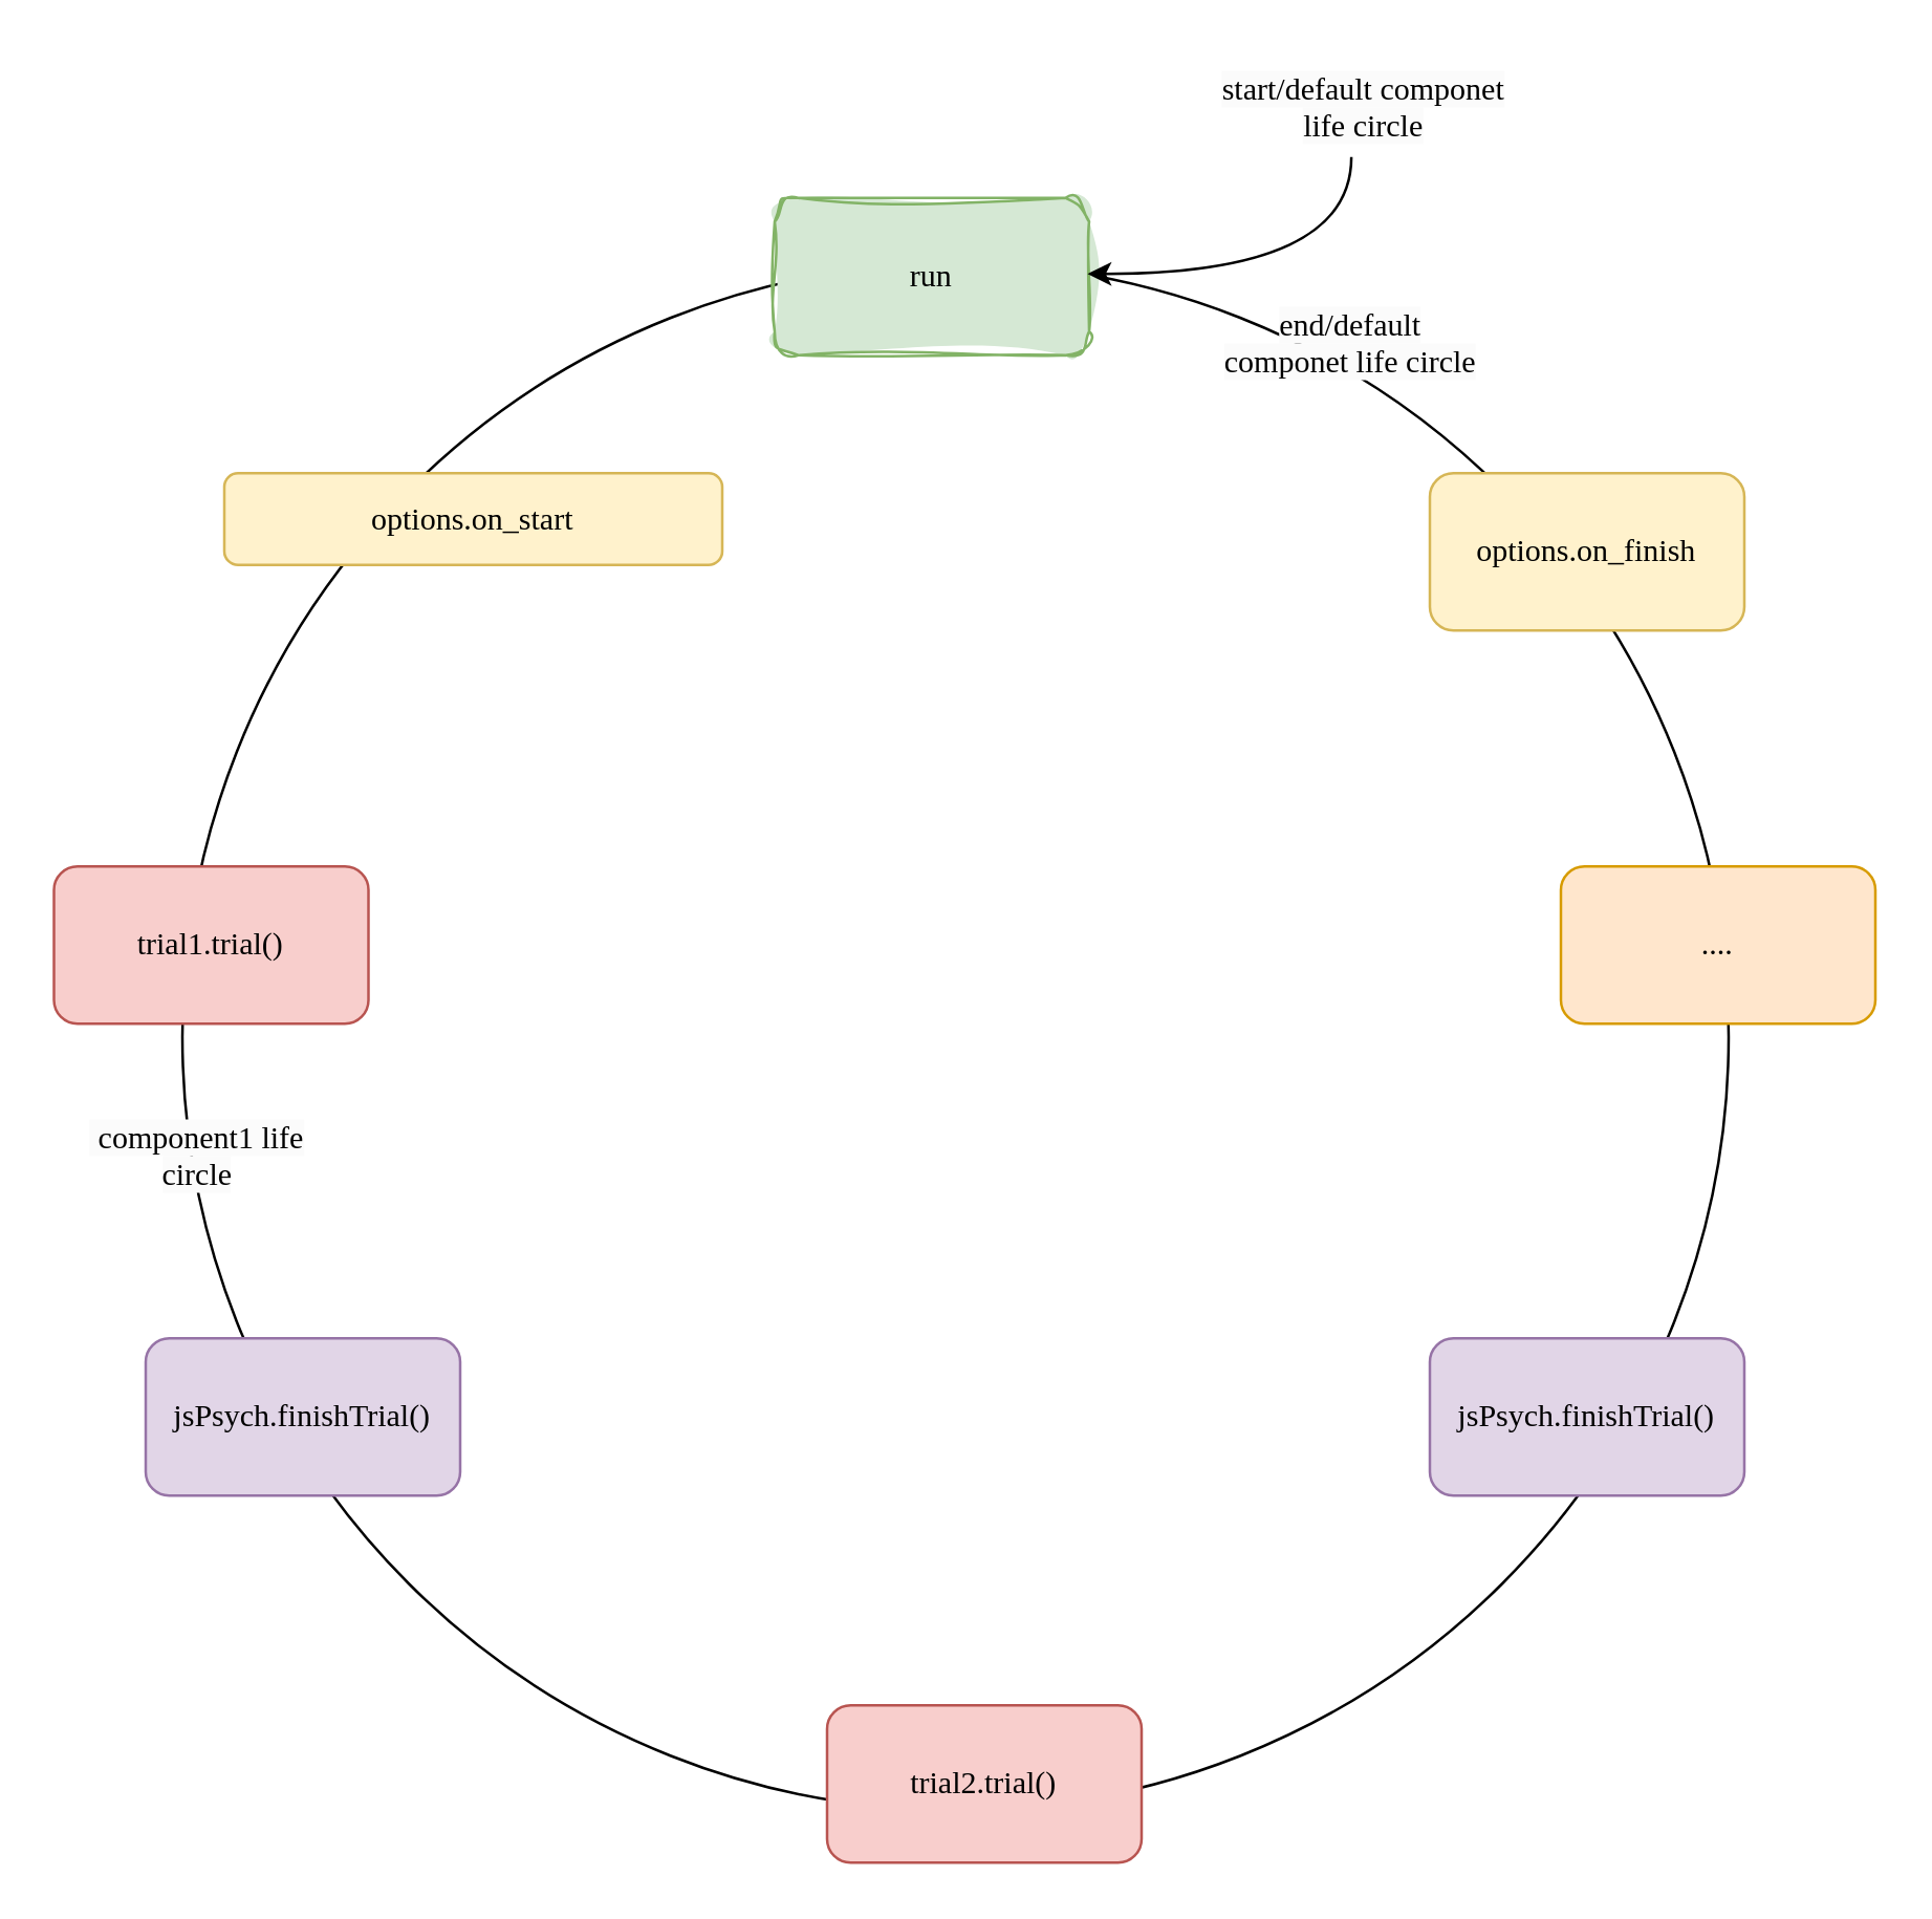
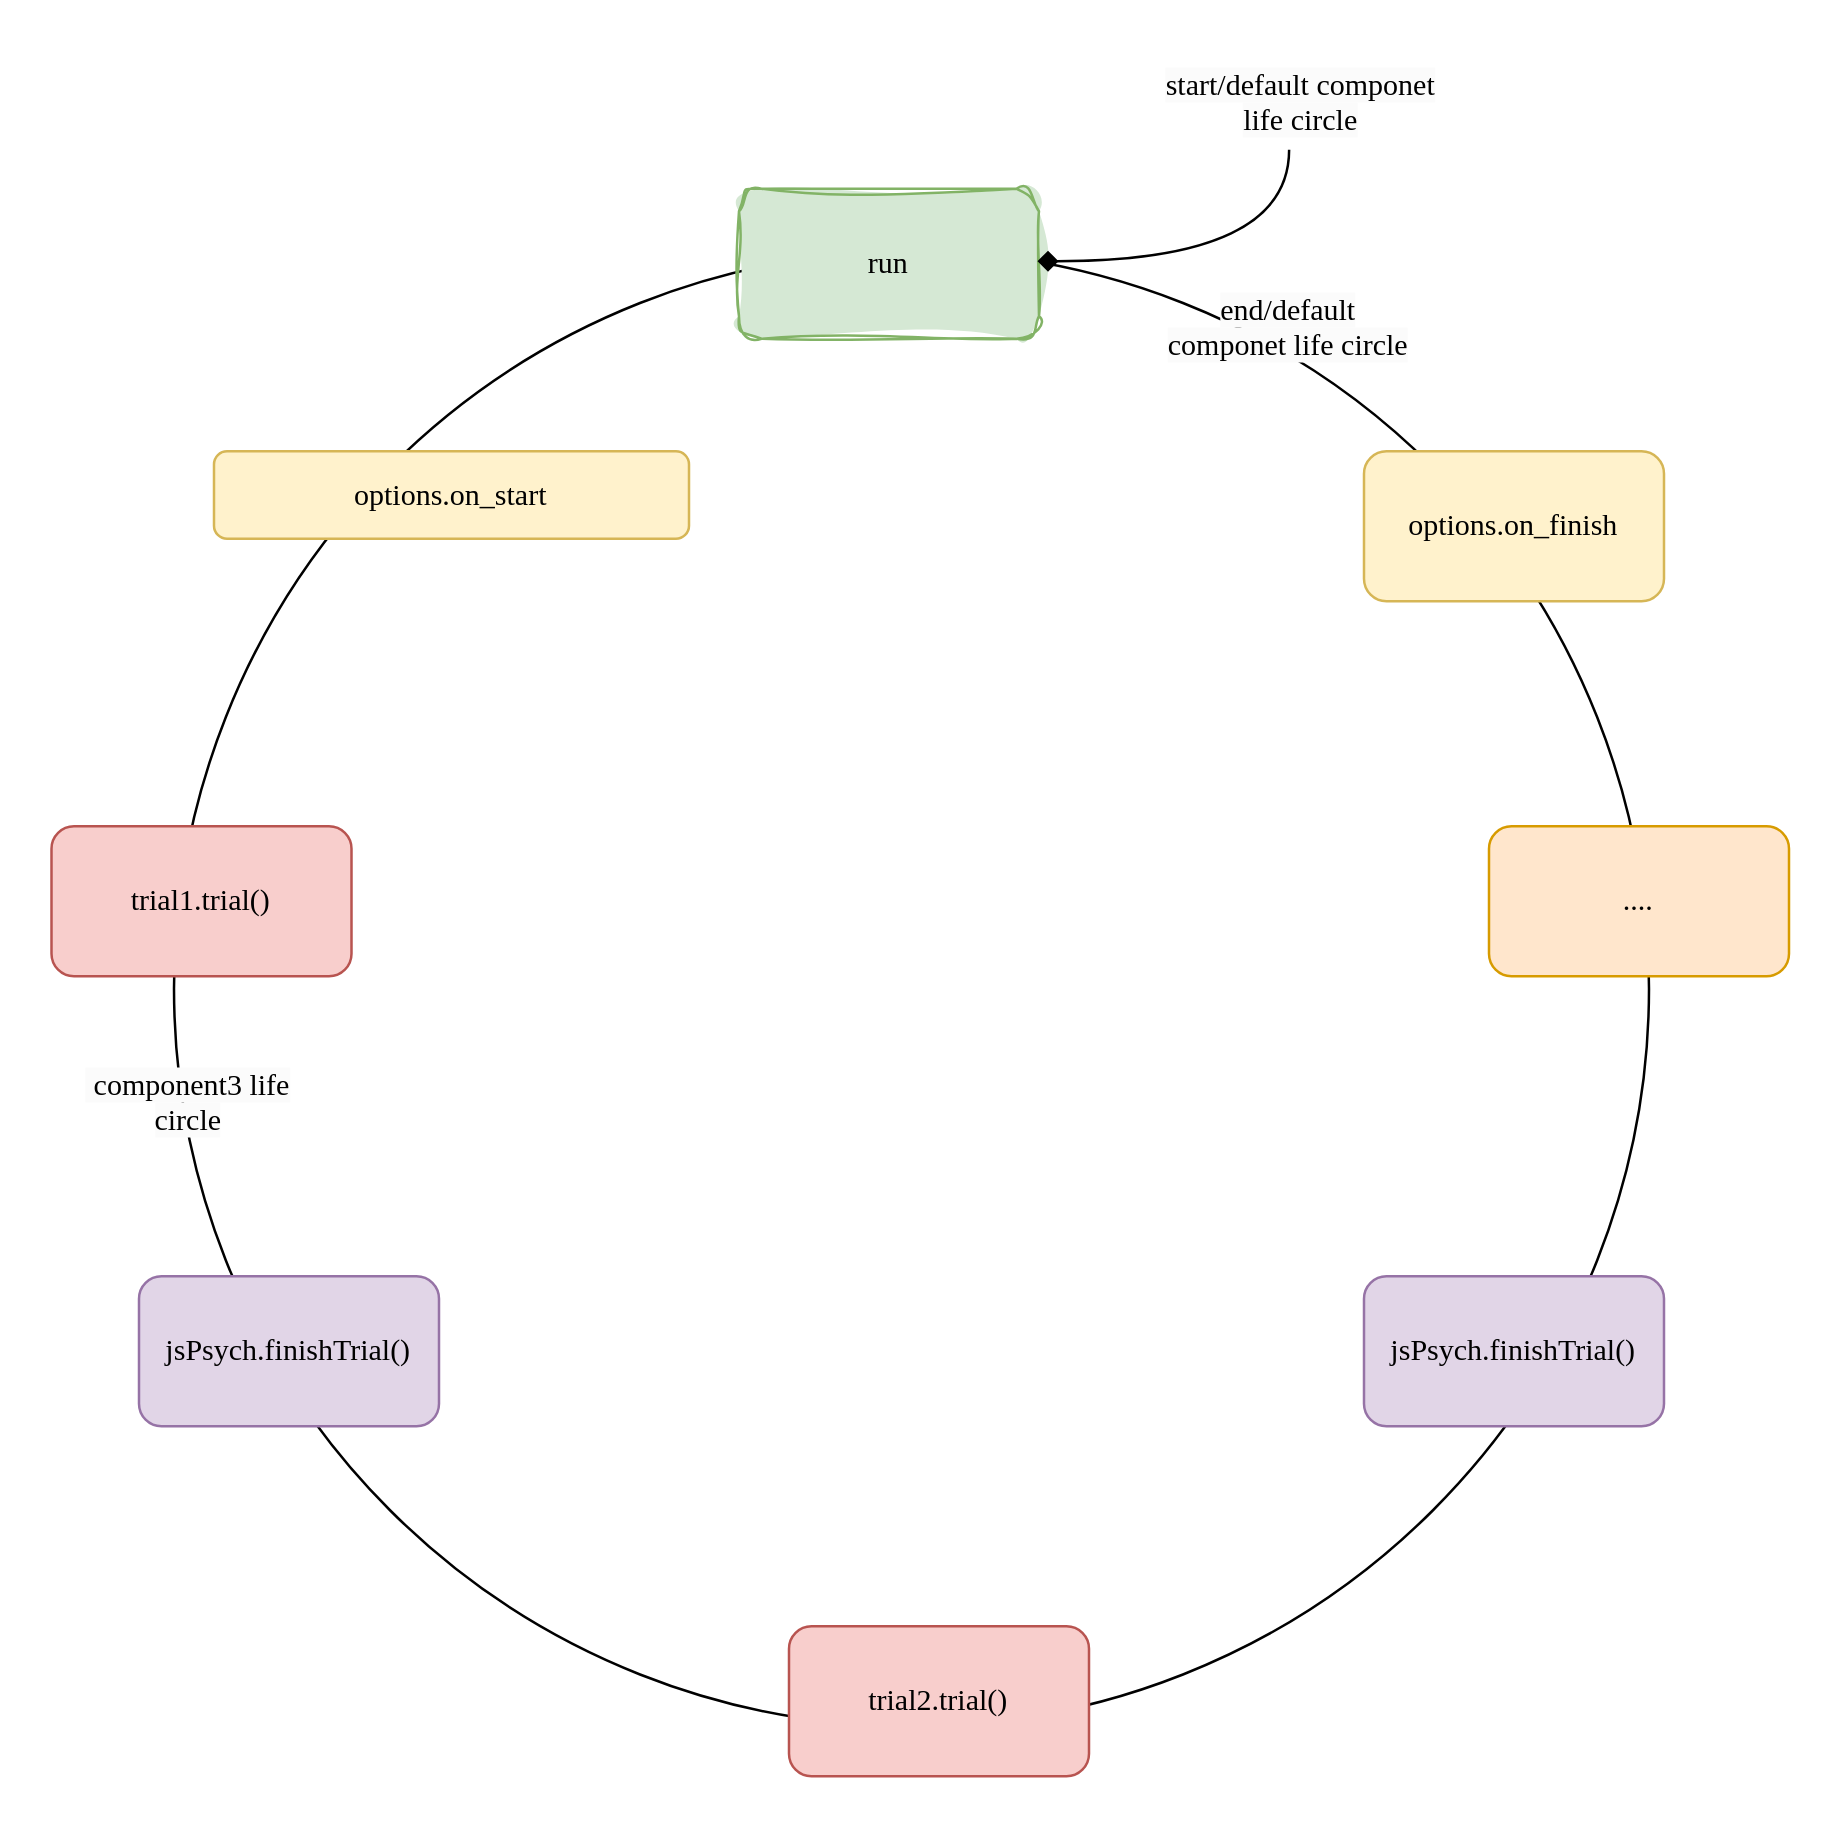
- <mxCell id="11" style="edgeStyle=orthogonalEdgeStyle;rounded=0;orthogonalLoop=1;jettySize=auto;html=1;curved=1;entryX=0.995;entryY=0.483;entryDx=0;entryDy=0;entryPerimeter=0;exitX=0.455;exitY=0.985;exitDx=0;exitDy=0;exitPerimeter=0;" edge="1" parent="1" source="12" target="3"><mxGeometry relative="1" as="geometry"><mxPoint x="555.5" y="87.08" as="sourcePoint" /><mxPoint x="425" y="100" as="targetPoint" /></mxGeometry></mxCell>
+ <mxCell id="11" style="edgeStyle=orthogonalEdgeStyle;rounded=0;orthogonalLoop=1;jettySize=auto;html=1;curved=1;entryX=0.995;entryY=0.483;entryDx=0;entryDy=0;entryPerimeter=0;exitX=0.455;exitY=0.985;exitDx=0;exitDy=0;exitPerimeter=0;endArrow=diamond;" edge="1" parent="1" source="12" target="3"><mxGeometry relative="1" as="geometry"><mxPoint x="555.5" y="87.08" as="sourcePoint" /><mxPoint x="425" y="100" as="targetPoint" /></mxGeometry></mxCell>
- <mxCell id="13" value="&lt;span style=&quot;color: rgb(0, 0, 0); font-size: 12px; font-style: normal; font-variant-ligatures: normal; font-variant-caps: normal; font-weight: 400; letter-spacing: normal; orphans: 2; text-indent: 0px; text-transform: none; widows: 2; word-spacing: 0px; -webkit-text-stroke-width: 0px; white-space: normal; background-color: rgb(251, 251, 251); text-decoration-thickness: initial; text-decoration-style: initial; text-decoration-color: initial; float: none; display: inline !important;&quot;&gt;&amp;nbsp;component1 life circle&lt;/span&gt;" style="text;whiteSpace=wrap;html=1;align=center;fontFamily=Comic Sans MS;" vertex="1" parent="1"><mxGeometry x="20" y="420" width="110" height="40" as="geometry" /></mxCell>
+ <mxCell id="13" value="&lt;span style=&quot;color: rgb(0, 0, 0); font-size: 12px; font-style: normal; font-variant-ligatures: normal; font-variant-caps: normal; font-weight: 400; letter-spacing: normal; orphans: 2; text-indent: 0px; text-transform: none; widows: 2; word-spacing: 0px; -webkit-text-stroke-width: 0px; white-space: normal; background-color: rgb(251, 251, 251); text-decoration-thickness: initial; text-decoration-style: initial; text-decoration-color: initial; float: none; display: inline !important;&quot;&gt;&amp;nbsp;component3 life circle&lt;/span&gt;" style="text;whiteSpace=wrap;html=1;align=center;fontFamily=Comic Sans MS;" vertex="1" parent="1"><mxGeometry x="20" y="420" width="110" height="40" as="geometry" /></mxCell>
